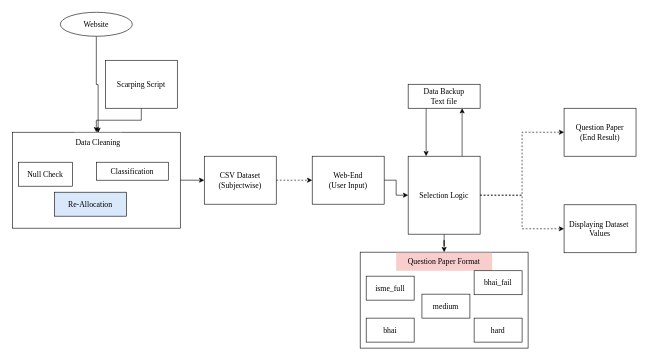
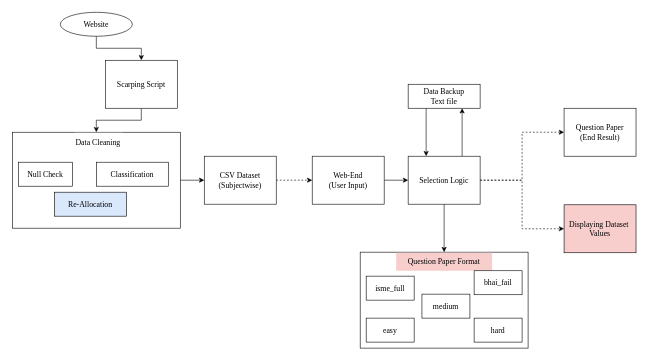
- <mxCell id="2" style="edgeStyle=orthogonalEdgeStyle;rounded=0;orthogonalLoop=1;jettySize=auto;html=1;fontFamily=Times New Roman;fontSize=13;" edge="1" parent="1" source="3" target="8"><mxGeometry relative="1" as="geometry" /></mxCell>
+ <mxCell id="2" style="edgeStyle=orthogonalEdgeStyle;rounded=0;orthogonalLoop=1;jettySize=auto;html=1;entryX=0.5;entryY=0;entryDx=0;entryDy=0;fontFamily=Times New Roman;fontSize=13;" edge="1" parent="1" source="3" target="5"><mxGeometry relative="1" as="geometry" /></mxCell>
- <mxCell id="10" value="Classification" style="rounded=0;whiteSpace=wrap;html=1;fontFamily=Times New Roman;fontSize=13;" vertex="1" parent="1"><mxGeometry x="160" y="270" width="120" height="30" as="geometry" /></mxCell>
+ <mxCell id="10" value="Classification" style="rounded=0;whiteSpace=wrap;html=1;fontFamily=Times New Roman;fontSize=13;" vertex="1" parent="1"><mxGeometry x="160" y="270" width="120" height="40" as="geometry" /></mxCell>
- <mxCell id="30" value="Selection Logic" style="rounded=0;whiteSpace=wrap;html=1;fontFamily=Times New Roman;fontSize=13;" vertex="1" parent="1"><mxGeometry x="680" y="260" width="120" height="130" as="geometry" /></mxCell>
+ <mxCell id="30" value="Selection Logic" style="rounded=0;whiteSpace=wrap;html=1;fontFamily=Times New Roman;fontSize=13;" vertex="1" parent="1"><mxGeometry x="680" y="260" width="120" height="80" as="geometry" /></mxCell>
- <mxCell id="23" value="Displaying Dataset&amp;nbsp;&lt;br style=&quot;font-size: 13px;&quot;&gt;Values" style="rounded=0;whiteSpace=wrap;html=1;fontFamily=Times New Roman;fontSize=13;" vertex="1" parent="1"><mxGeometry x="940" y="341" width="120" height="80" as="geometry" /></mxCell>
+ <mxCell id="23" value="Displaying Dataset&amp;nbsp;&lt;br style=&quot;font-size: 13px;&quot;&gt;Values" style="rounded=0;whiteSpace=wrap;html=1;fontFamily=Times New Roman;fontSize=13;fillColor=#f8cecc;" vertex="1" parent="1"><mxGeometry x="940" y="341" width="120" height="80" as="geometry" /></mxCell>
- <mxCell id="18" value="bhai" style="rounded=0;whiteSpace=wrap;html=1;fontFamily=Times New Roman;fontSize=13;" vertex="1" parent="1"><mxGeometry x="610" y="530" width="80" height="40" as="geometry" /></mxCell>
+ <mxCell id="18" value="easy" style="rounded=0;whiteSpace=wrap;html=1;fontFamily=Times New Roman;fontSize=13;" vertex="1" parent="1"><mxGeometry x="610" y="530" width="80" height="40" as="geometry" /></mxCell>
